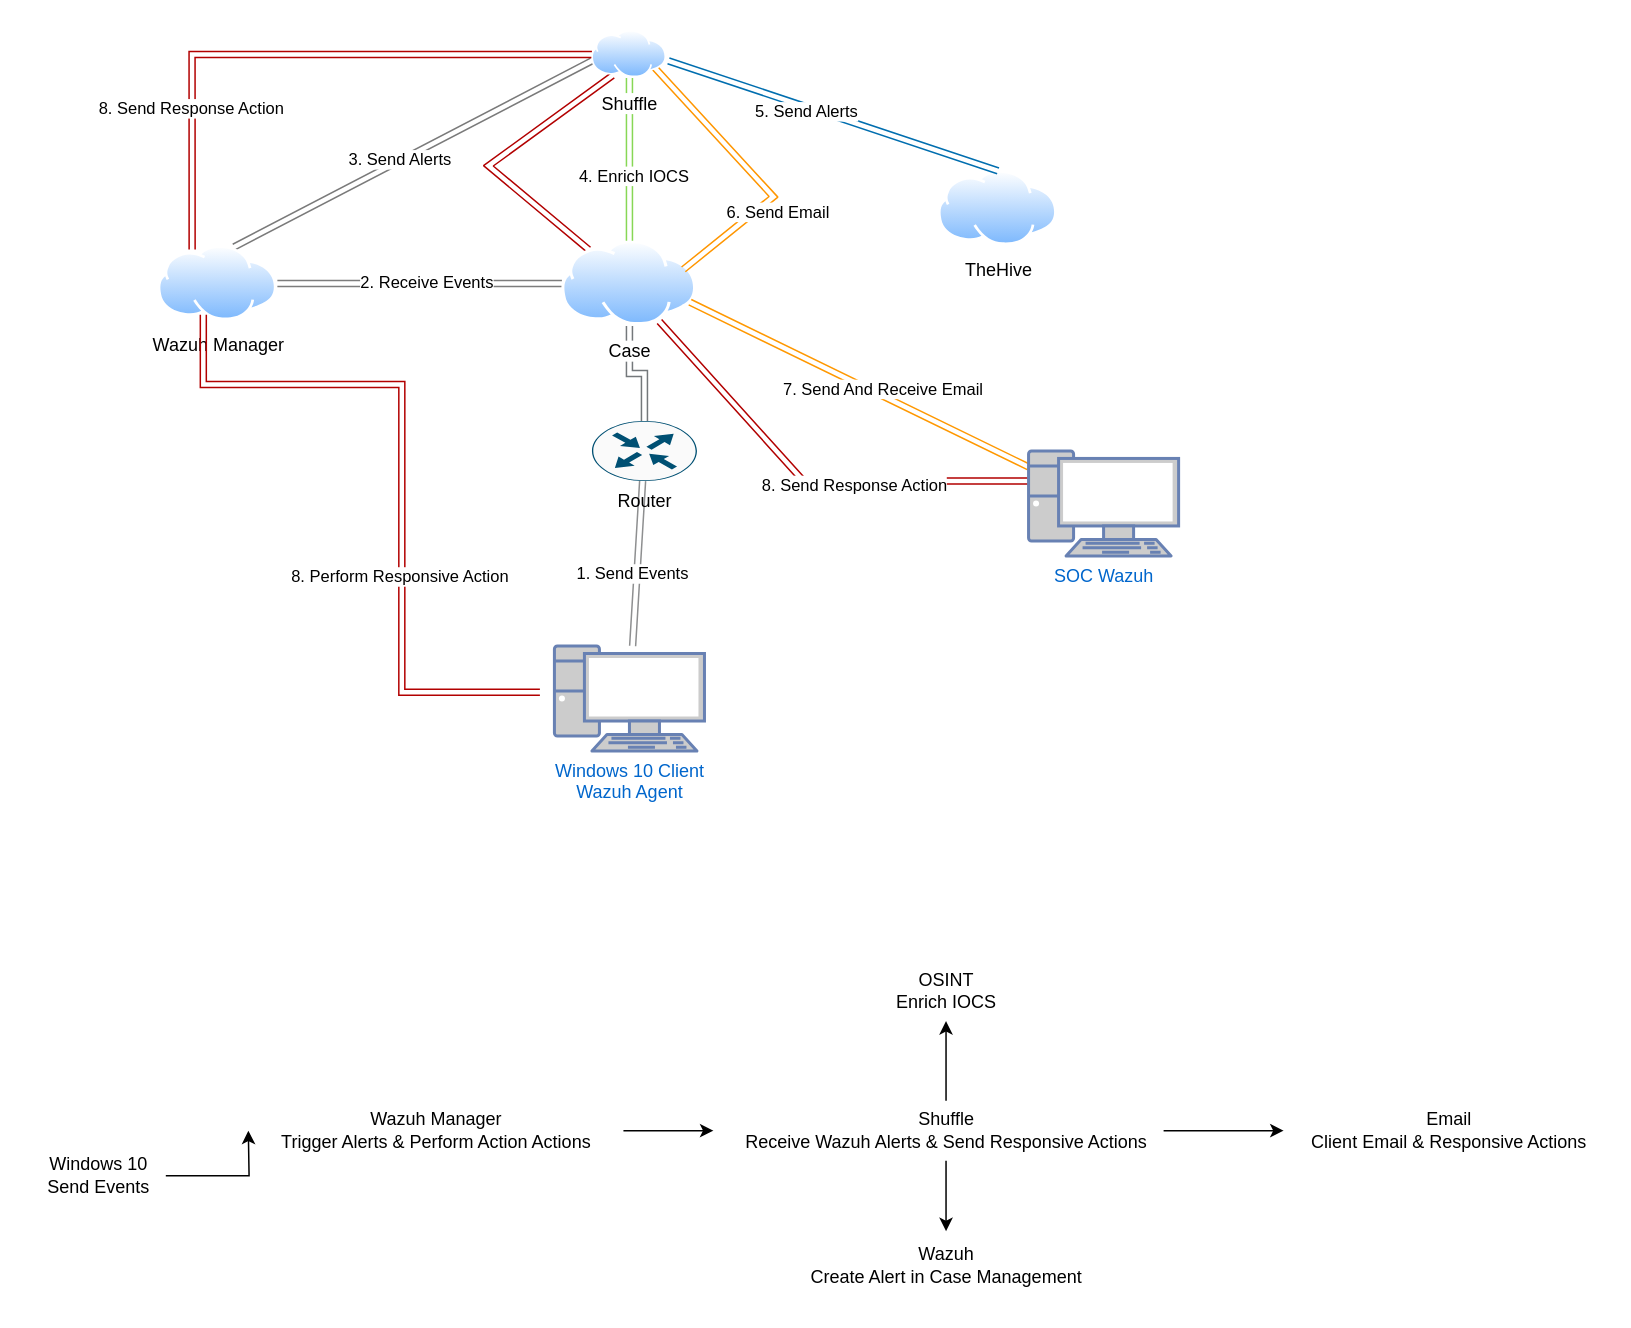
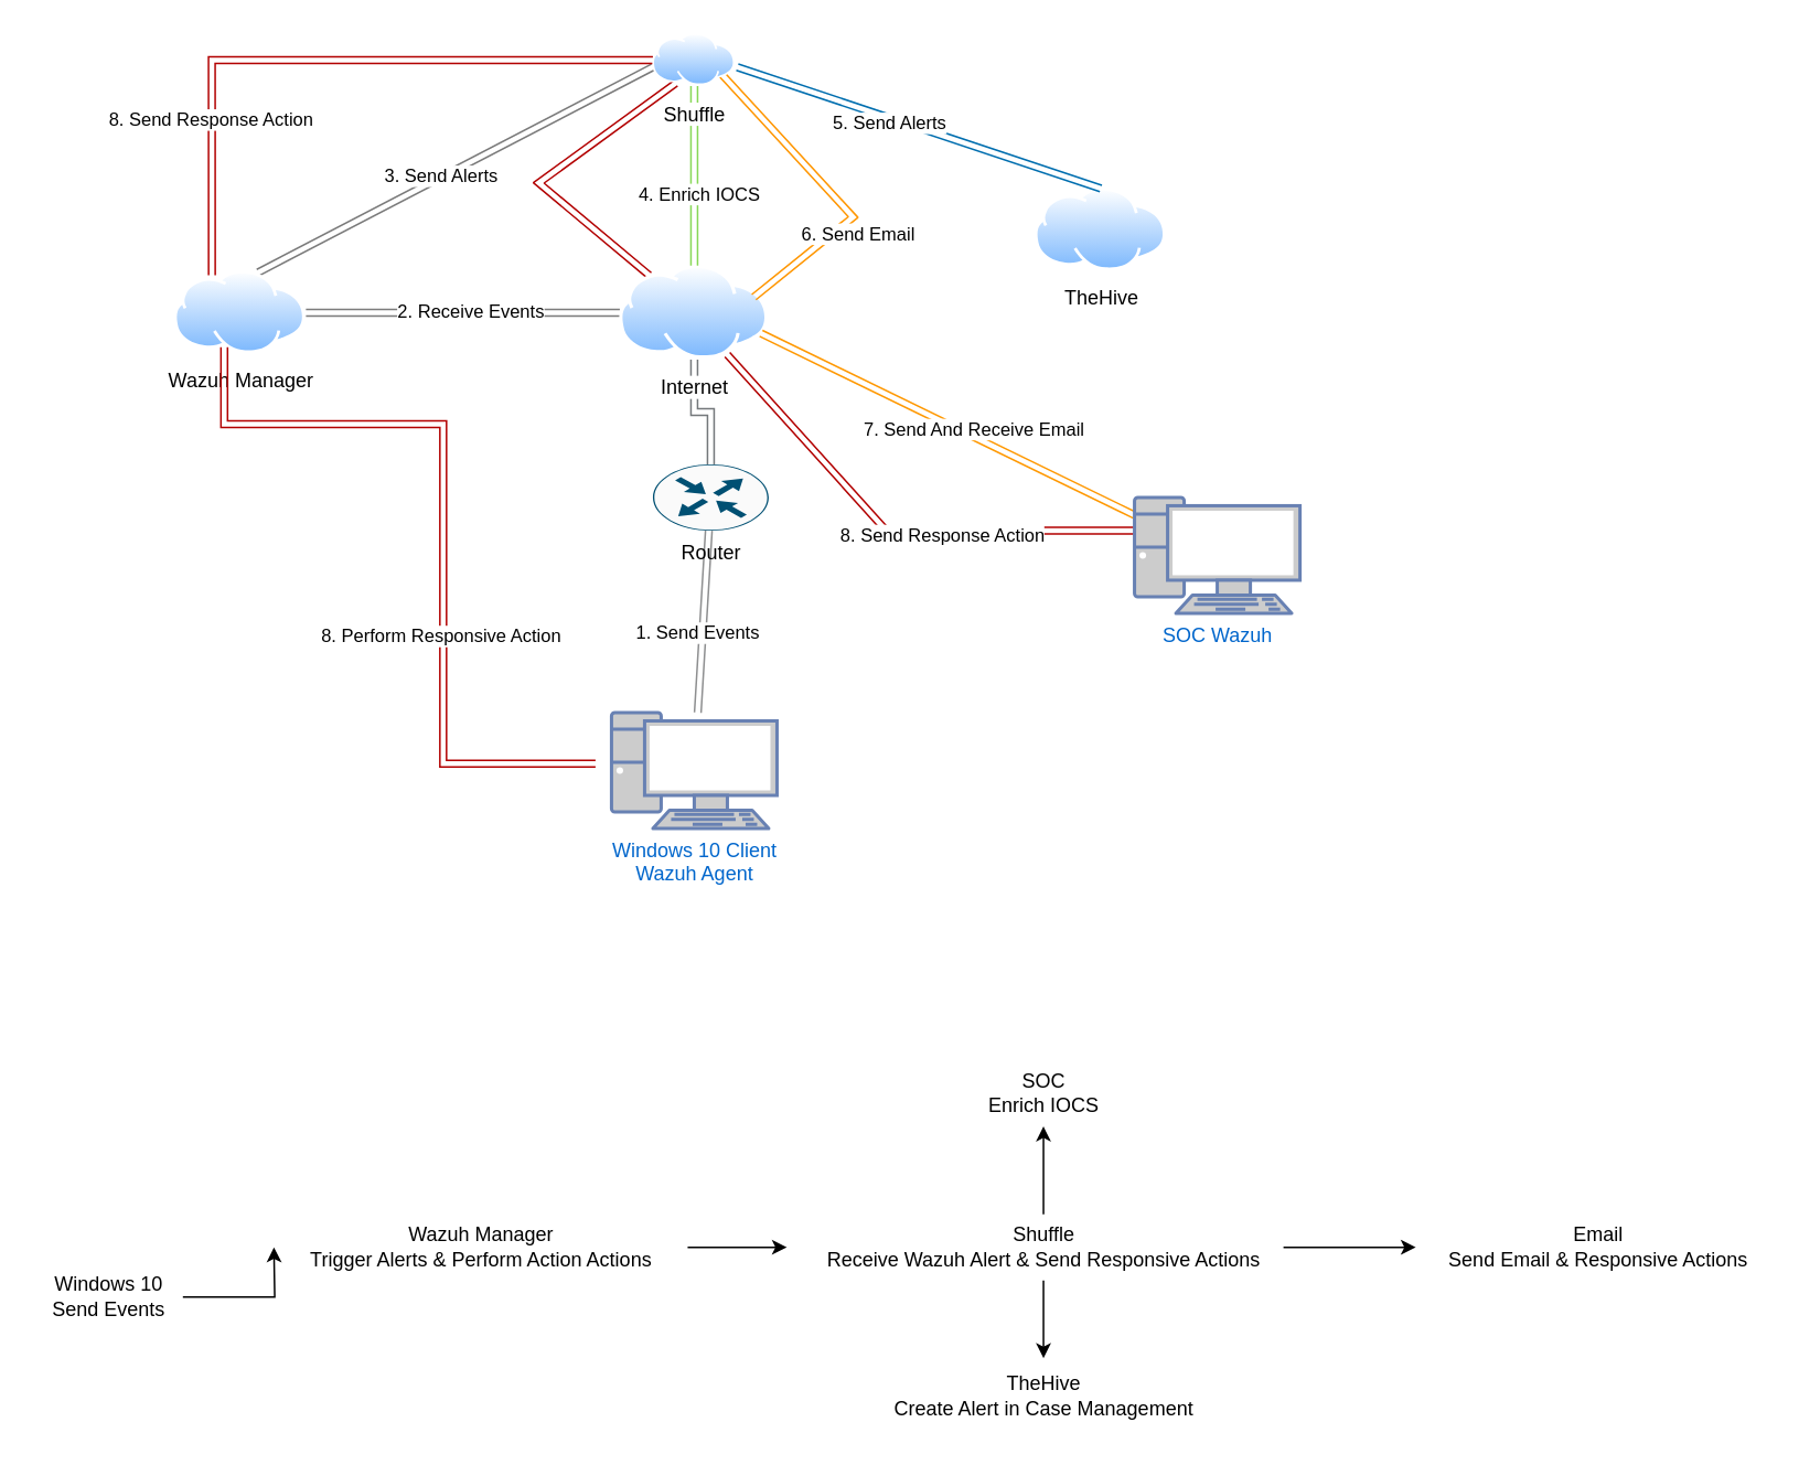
- <mxCell id="10" value="Case" style="image;aspect=fixed;perimeter=ellipsePerimeter;html=1;align=center;shadow=0;dashed=0;spacingTop=3;image=img/lib/active_directory/internet_cloud.svg;" vertex="1" parent="1"><mxGeometry x="374" y="160" width="90" height="56.7" as="geometry" /></mxCell>
+ <mxCell id="10" value="Internet" style="image;aspect=fixed;perimeter=ellipsePerimeter;html=1;align=center;shadow=0;dashed=0;spacingTop=3;image=img/lib/active_directory/internet_cloud.svg;" vertex="1" parent="1"><mxGeometry x="374" y="160" width="90" height="56.7" as="geometry" /></mxCell>
- <mxCell id="39" value="OSINT&lt;div&gt;Enrich IOCS&lt;/div&gt;" style="text;html=1;align=center;verticalAlign=middle;resizable=0;points=[];autosize=1;strokeColor=none;fillColor=none;" vertex="1" parent="1"><mxGeometry x="585" y="640" width="90" height="40" as="geometry" /></mxCell>
+ <mxCell id="39" value="SOC&lt;div&gt;Enrich IOCS&lt;/div&gt;" style="text;html=1;align=center;verticalAlign=middle;resizable=0;points=[];autosize=1;strokeColor=none;fillColor=none;" vertex="1" parent="1"><mxGeometry x="585" y="640" width="90" height="40" as="geometry" /></mxCell>
- <mxCell id="38" value="Shuffle&lt;div&gt;Receive Wazuh Alerts &amp;amp; Send Responsive Actions&lt;/div&gt;" style="text;html=1;align=center;verticalAlign=middle;resizable=0;points=[];autosize=1;strokeColor=none;fillColor=none;" vertex="1" parent="1"><mxGeometry x="485" y="733" width="290" height="40" as="geometry" /></mxCell>
+ <mxCell id="38" value="Shuffle&lt;div&gt;Receive Wazuh Alert &amp;amp; Send Responsive Actions&lt;/div&gt;" style="text;html=1;align=center;verticalAlign=middle;resizable=0;points=[];autosize=1;strokeColor=none;fillColor=none;" vertex="1" parent="1"><mxGeometry x="485" y="733" width="290" height="40" as="geometry" /></mxCell>
- <mxCell id="41" value="Email&lt;div&gt;Client Email &amp;amp; Responsive Actions&lt;/div&gt;" style="text;html=1;align=center;verticalAlign=middle;resizable=0;points=[];autosize=1;strokeColor=none;fillColor=none;" vertex="1" parent="1"><mxGeometry x="865" y="733" width="200" height="40" as="geometry" /></mxCell>
+ <mxCell id="41" value="Email&lt;div&gt;Send Email &amp;amp; Responsive Actions&lt;/div&gt;" style="text;html=1;align=center;verticalAlign=middle;resizable=0;points=[];autosize=1;strokeColor=none;fillColor=none;" vertex="1" parent="1"><mxGeometry x="865" y="733" width="200" height="40" as="geometry" /></mxCell>
- <mxCell id="40" value="Wazuh&lt;div&gt;Create Alert in Case Management&lt;/div&gt;" style="text;html=1;align=center;verticalAlign=middle;resizable=0;points=[];autosize=1;strokeColor=none;fillColor=none;" vertex="1" parent="1"><mxGeometry x="530" y="823" width="200" height="40" as="geometry" /></mxCell>
+ <mxCell id="40" value="TheHive&lt;div&gt;Create Alert in Case Management&lt;/div&gt;" style="text;html=1;align=center;verticalAlign=middle;resizable=0;points=[];autosize=1;strokeColor=none;fillColor=none;" vertex="1" parent="1"><mxGeometry x="530" y="823" width="200" height="40" as="geometry" /></mxCell>
